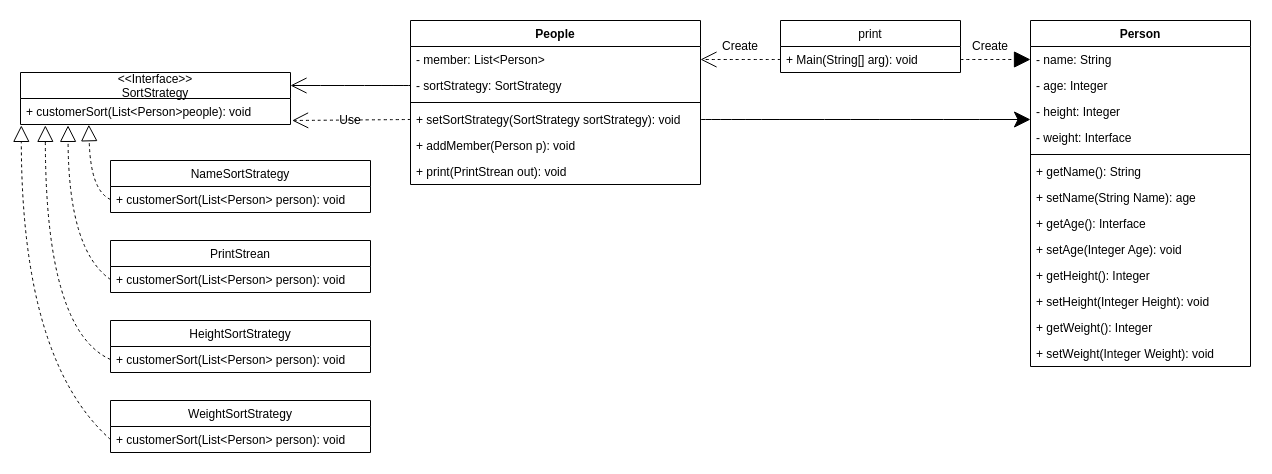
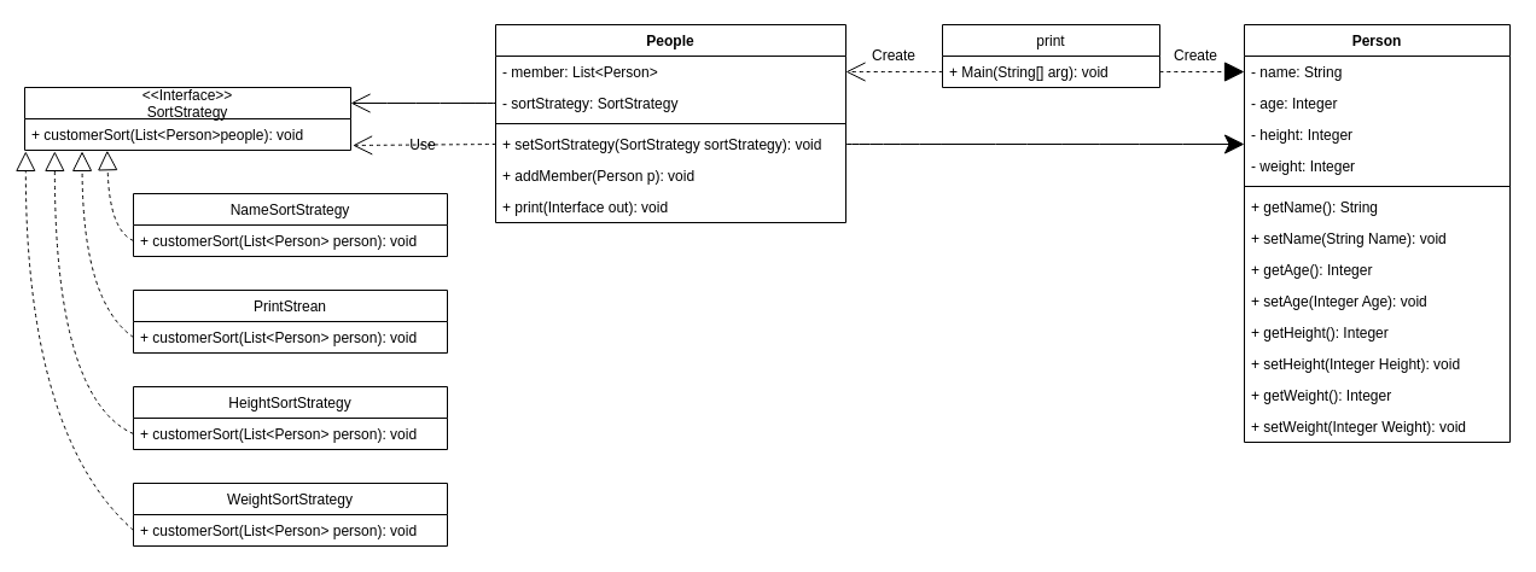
- <mxCell id="15" value="- weight: Interface" style="text;strokeColor=none;fillColor=none;align=left;verticalAlign=top;spacingLeft=4;spacingRight=4;overflow=hidden;rotatable=0;points=[[0,0.5],[1,0.5]];portConstraint=eastwest;" vertex="1" parent="11"><mxGeometry y="104" width="220" height="26" as="geometry" /></mxCell>
+ <mxCell id="15" value="- weight: Integer" style="text;strokeColor=none;fillColor=none;align=left;verticalAlign=top;spacingLeft=4;spacingRight=4;overflow=hidden;rotatable=0;points=[[0,0.5],[1,0.5]];portConstraint=eastwest;" vertex="1" parent="11"><mxGeometry y="104" width="220" height="26" as="geometry" /></mxCell>
- <mxCell id="10" value="+ print(PrintStrean out): void" style="text;strokeColor=none;fillColor=none;align=left;verticalAlign=top;spacingLeft=4;spacingRight=4;overflow=hidden;rotatable=0;points=[[0,0.5],[1,0.5]];portConstraint=eastwest;" vertex="1" parent="4"><mxGeometry y="138" width="290" height="26" as="geometry" /></mxCell>
+ <mxCell id="10" value="+ print(Interface out): void" style="text;strokeColor=none;fillColor=none;align=left;verticalAlign=top;spacingLeft=4;spacingRight=4;overflow=hidden;rotatable=0;points=[[0,0.5],[1,0.5]];portConstraint=eastwest;" vertex="1" parent="4"><mxGeometry y="138" width="290" height="26" as="geometry" /></mxCell>
- <mxCell id="18" value="+ setName(String Name): age" style="text;strokeColor=none;fillColor=none;align=left;verticalAlign=top;spacingLeft=4;spacingRight=4;overflow=hidden;rotatable=0;points=[[0,0.5],[1,0.5]];portConstraint=eastwest;" vertex="1" parent="11"><mxGeometry y="164" width="220" height="26" as="geometry" /></mxCell>
+ <mxCell id="18" value="+ setName(String Name): void" style="text;strokeColor=none;fillColor=none;align=left;verticalAlign=top;spacingLeft=4;spacingRight=4;overflow=hidden;rotatable=0;points=[[0,0.5],[1,0.5]];portConstraint=eastwest;" vertex="1" parent="11"><mxGeometry y="164" width="220" height="26" as="geometry" /></mxCell>
- <mxCell id="19" value="+ getAge(): Interface" style="text;strokeColor=none;fillColor=none;align=left;verticalAlign=top;spacingLeft=4;spacingRight=4;overflow=hidden;rotatable=0;points=[[0,0.5],[1,0.5]];portConstraint=eastwest;" vertex="1" parent="11"><mxGeometry y="190" width="220" height="26" as="geometry" /></mxCell>
+ <mxCell id="19" value="+ getAge(): Integer" style="text;strokeColor=none;fillColor=none;align=left;verticalAlign=top;spacingLeft=4;spacingRight=4;overflow=hidden;rotatable=0;points=[[0,0.5],[1,0.5]];portConstraint=eastwest;" vertex="1" parent="11"><mxGeometry y="190" width="220" height="26" as="geometry" /></mxCell>
